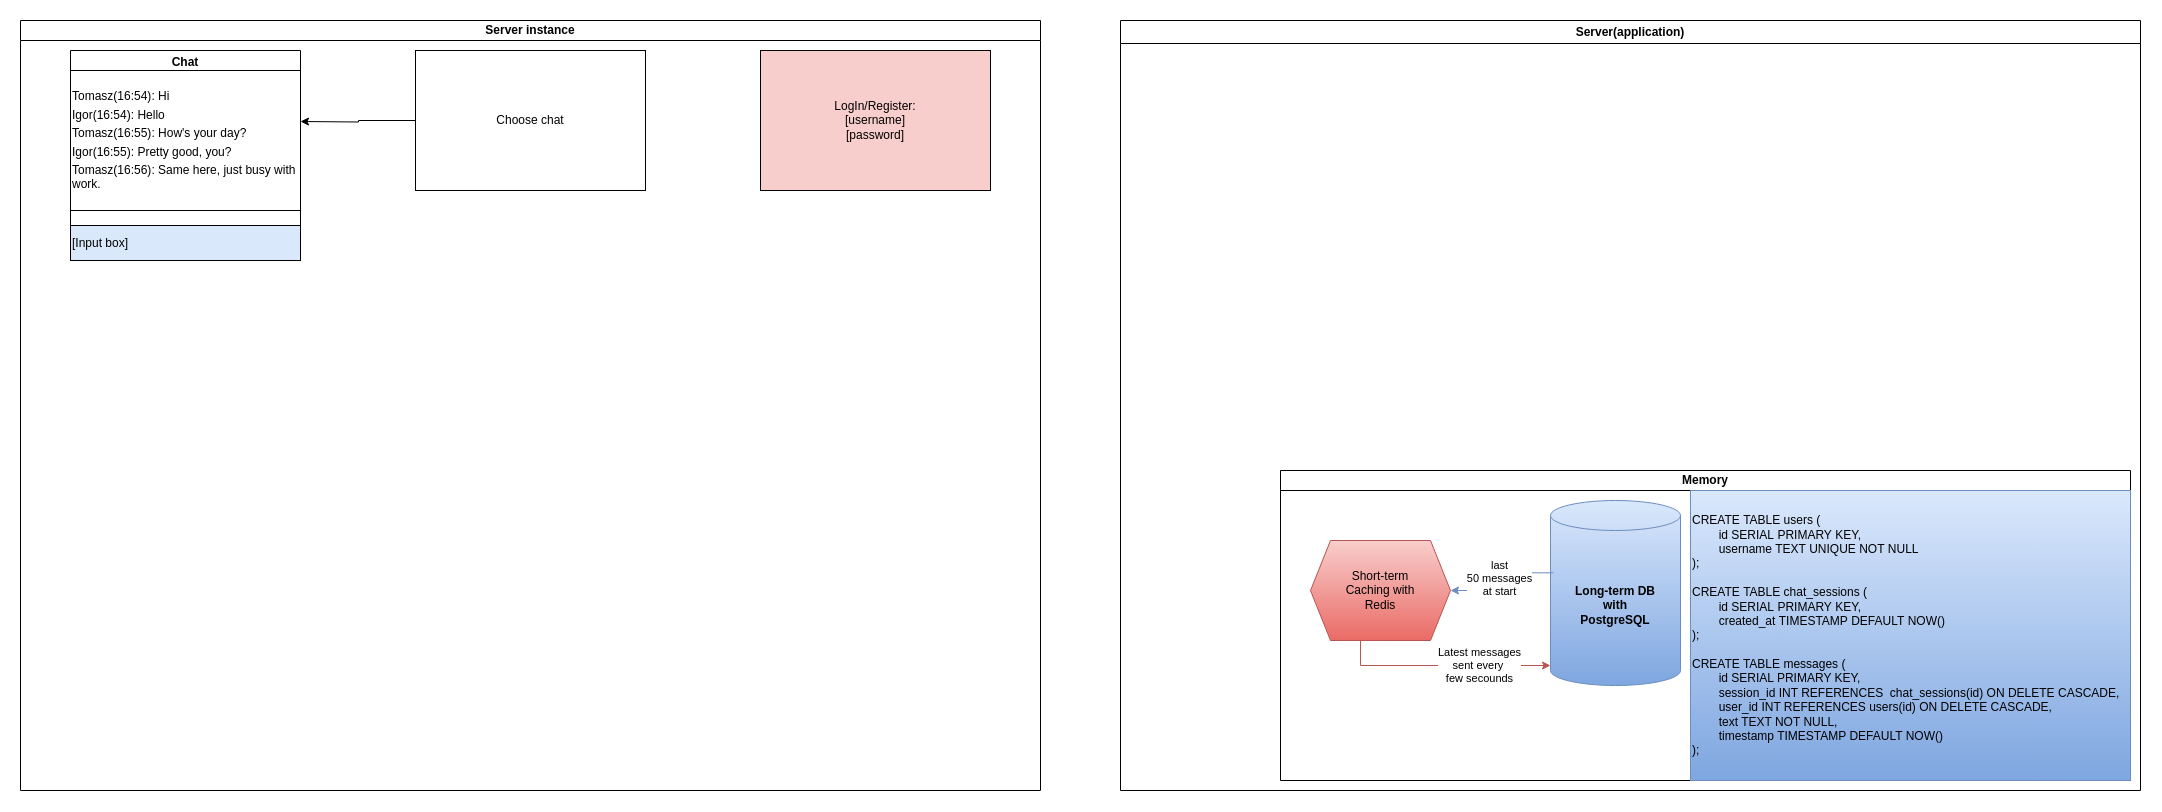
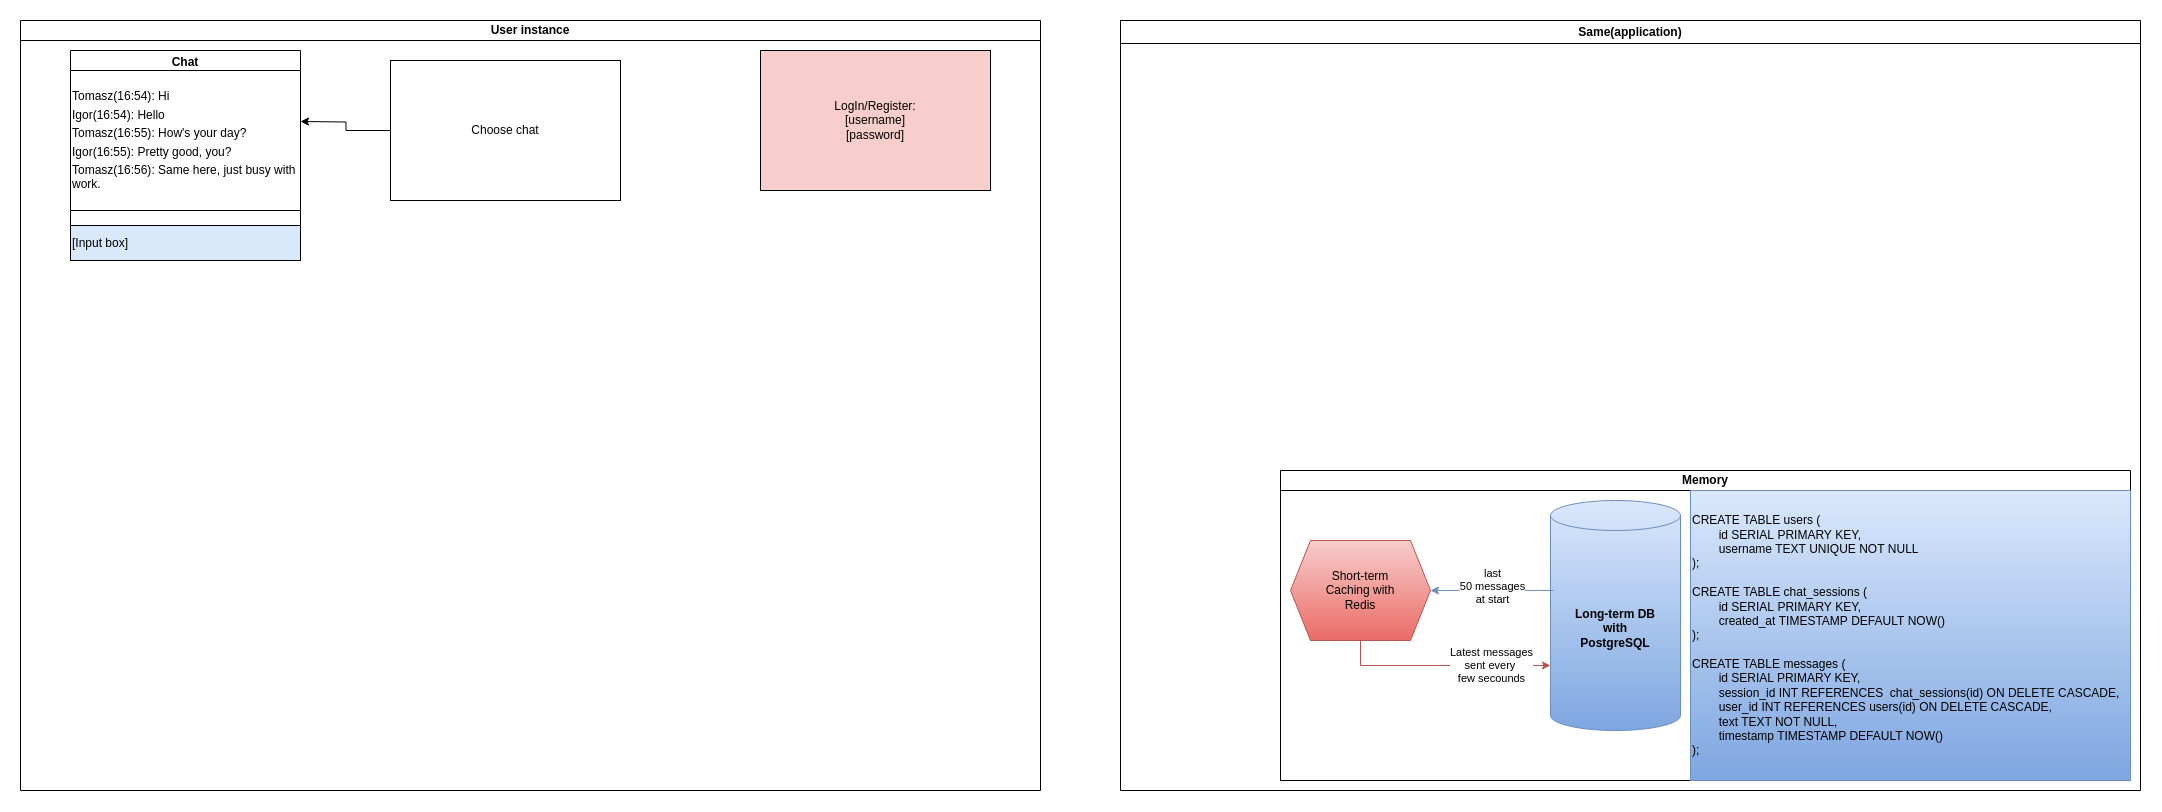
- <mxCell id="2" value="Server instance" style="swimlane;whiteSpace=wrap;html=1;startSize=20;" parent="1" vertex="1"><mxGeometry x="20" y="20" width="1020" height="770" as="geometry"><mxRectangle x="120" y="80" width="110" height="30" as="alternateBounds" /></mxGeometry></mxCell>
+ <mxCell id="2" value="User instance" style="swimlane;whiteSpace=wrap;html=1;startSize=20;" parent="1" vertex="1"><mxGeometry x="20" y="20" width="1020" height="770" as="geometry"><mxRectangle x="120" y="80" width="110" height="30" as="alternateBounds" /></mxGeometry></mxCell>
- <mxCell id="9" value="Server(application)" style="swimlane;whiteSpace=wrap;html=1;" parent="1" vertex="1"><mxGeometry x="1120" y="20" width="1020" height="770" as="geometry" /></mxCell>
+ <mxCell id="9" value="Same(application)" style="swimlane;whiteSpace=wrap;html=1;" parent="1" vertex="1"><mxGeometry x="1120" y="20" width="1020" height="770" as="geometry" /></mxCell>
- <mxCell id="8" value="Choose chat" style="whiteSpace=wrap;html=1;" parent="2" vertex="1"><mxGeometry x="395" y="30" width="230" height="140" as="geometry" /></mxCell>
+ <mxCell id="8" value="Choose chat" style="whiteSpace=wrap;html=1;" parent="2" vertex="1"><mxGeometry x="370" y="40" width="230" height="140" as="geometry" /></mxCell>
- <mxCell id="12" value="&lt;div&gt;Short-term&lt;/div&gt;Caching with&lt;div&gt;Redis&lt;/div&gt;" style="shape=hexagon;perimeter=hexagonPerimeter2;whiteSpace=wrap;html=1;fixedSize=1;fillColor=#f8cecc;gradientColor=#ea6b66;strokeColor=#b85450;" parent="10" vertex="1"><mxGeometry x="30" y="70" width="140" height="100" as="geometry" /></mxCell>
+ <mxCell id="12" value="&lt;div&gt;Short-term&lt;/div&gt;Caching with&lt;div&gt;Redis&lt;/div&gt;" style="shape=hexagon;perimeter=hexagonPerimeter2;whiteSpace=wrap;html=1;fixedSize=1;fillColor=#f8cecc;gradientColor=#ea6b66;strokeColor=#b85450;" parent="10" vertex="1"><mxGeometry x="10" y="70" width="140" height="100" as="geometry" /></mxCell>
- <mxCell id="11" value="&lt;div&gt;&lt;strong data-end=&quot;182&quot; data-start=&quot;168&quot;&gt;Long-term DB&lt;/strong&gt;&lt;/div&gt;&lt;div&gt;&lt;strong data-end=&quot;182&quot; data-start=&quot;168&quot;&gt;with&lt;/strong&gt;&lt;/div&gt;&lt;strong data-end=&quot;182&quot; data-start=&quot;168&quot;&gt;PostgreSQL&lt;/strong&gt;" style="shape=cylinder3;whiteSpace=wrap;html=1;boundedLbl=1;backgroundOutline=1;size=15;fillColor=#dae8fc;gradientColor=#7ea6e0;strokeColor=#6c8ebf;" parent="10" vertex="1"><mxGeometry x="270" y="30" width="130" height="185" as="geometry" /></mxCell>
+ <mxCell id="11" value="&lt;div&gt;&lt;strong data-end=&quot;182&quot; data-start=&quot;168&quot;&gt;Long-term DB&lt;/strong&gt;&lt;/div&gt;&lt;div&gt;&lt;strong data-end=&quot;182&quot; data-start=&quot;168&quot;&gt;with&lt;/strong&gt;&lt;/div&gt;&lt;strong data-end=&quot;182&quot; data-start=&quot;168&quot;&gt;PostgreSQL&lt;/strong&gt;" style="shape=cylinder3;whiteSpace=wrap;html=1;boundedLbl=1;backgroundOutline=1;size=15;fillColor=#dae8fc;gradientColor=#7ea6e0;strokeColor=#6c8ebf;" parent="10" vertex="1"><mxGeometry x="270" y="30" width="130" height="230" as="geometry" /></mxCell>
